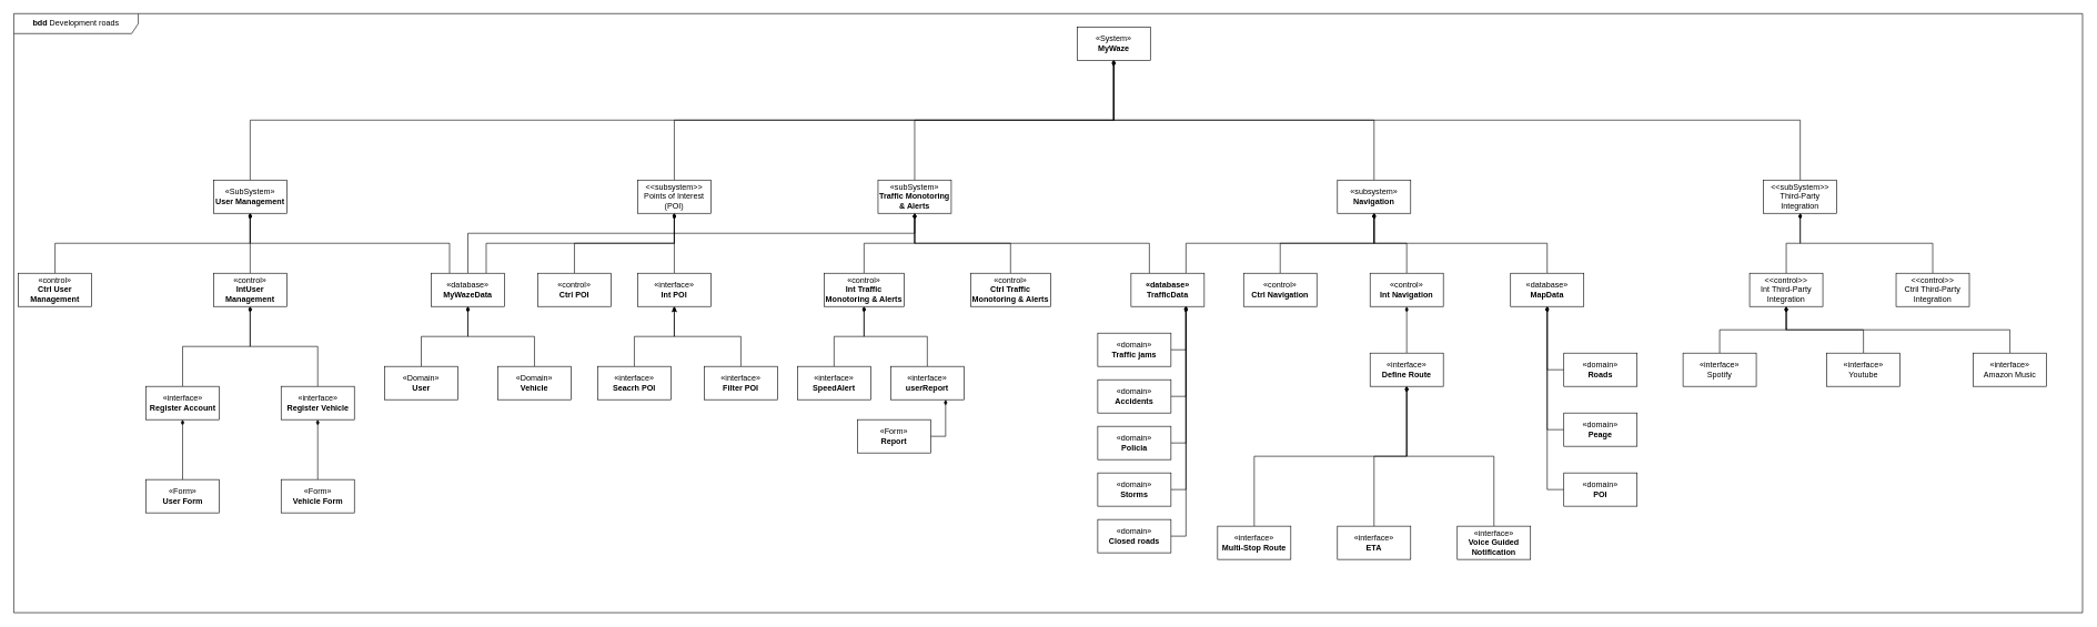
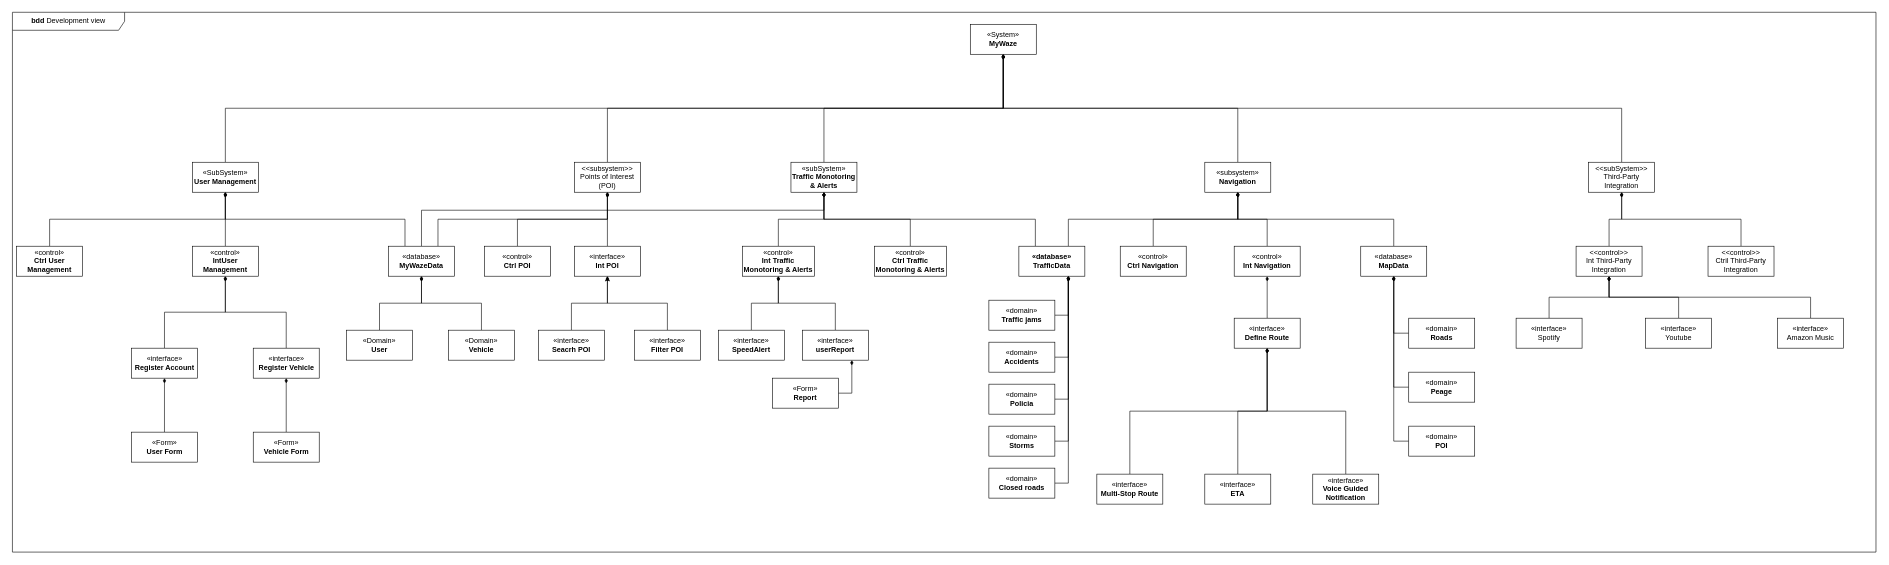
- <mxCell id="94" value="&lt;b&gt;bdd &lt;/b&gt;Development roads" style="shape=umlFrame;whiteSpace=wrap;html=1;pointerEvents=0;width=187;height=30;" vertex="1" parent="1"><mxGeometry x="20" width="3107" height="900" as="geometry" y="20" /></mxCell>
+ <mxCell id="94" value="&lt;b&gt;bdd &lt;/b&gt;Development view" style="shape=umlFrame;whiteSpace=wrap;html=1;pointerEvents=0;width=187;height=30;" vertex="1" parent="1"><mxGeometry x="20" width="3107" height="900" as="geometry" y="20" /></mxCell>
